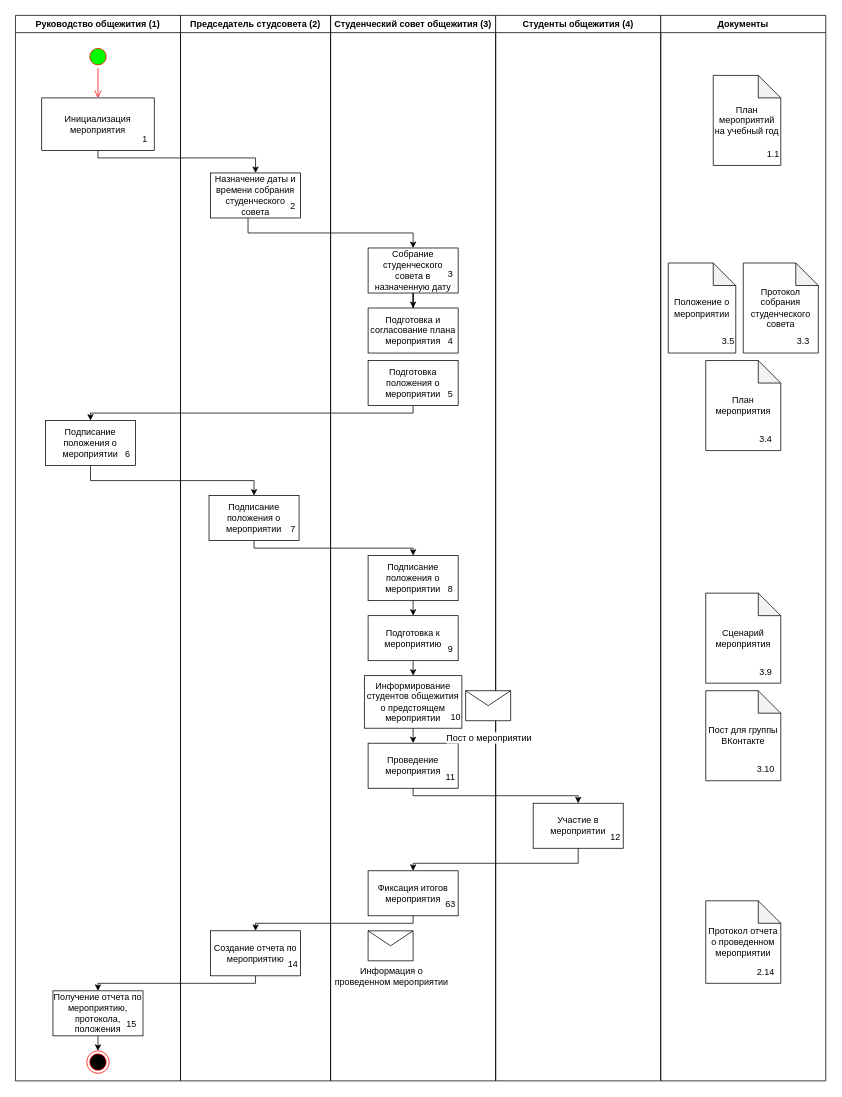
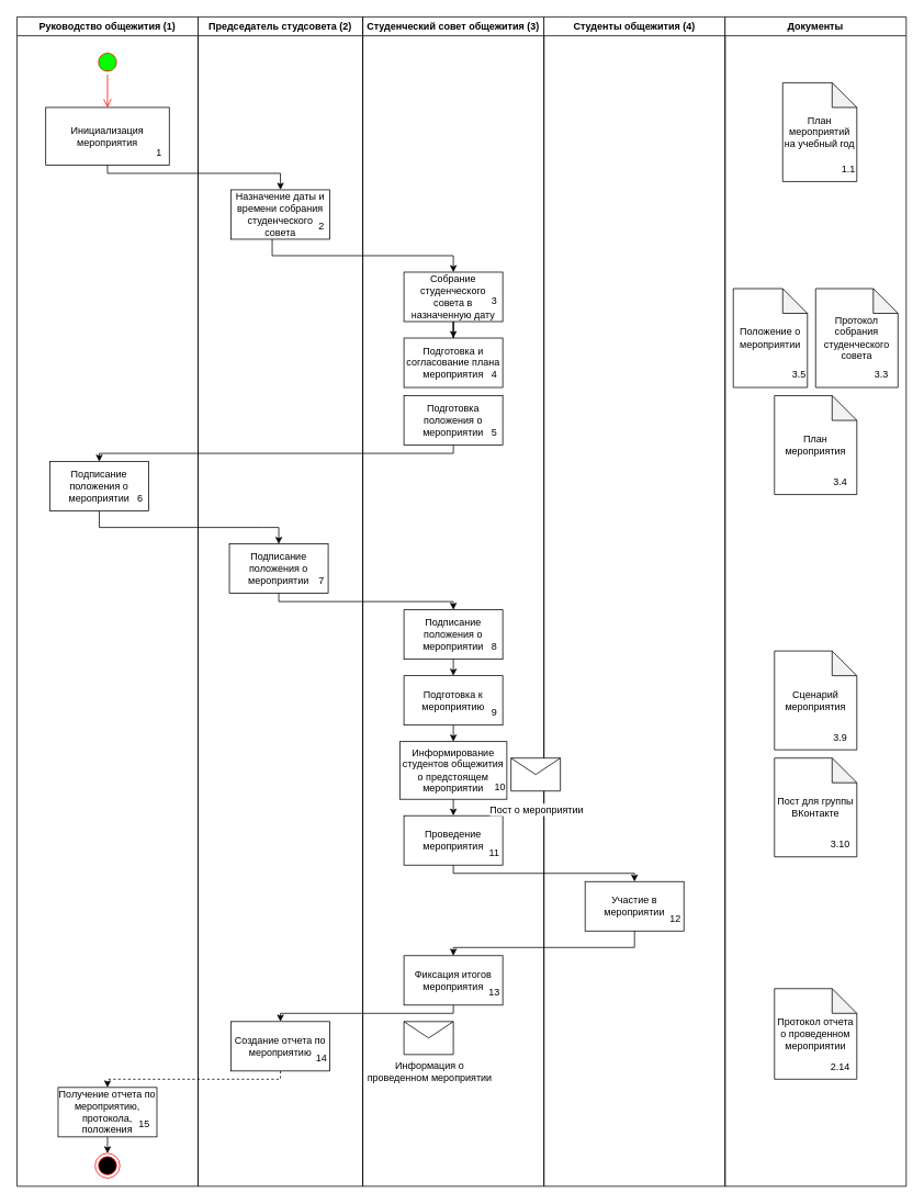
- <mxCell id="22" value="63" style="text;html=1;strokeColor=none;fillColor=none;align=center;verticalAlign=middle;whiteSpace=wrap;rounded=0;" parent="2" vertex="1"><mxGeometry x="130" y="1170" width="60" height="30" as="geometry" /></mxCell>
+ <mxCell id="22" value="13" style="text;html=1;strokeColor=none;fillColor=none;align=center;verticalAlign=middle;whiteSpace=wrap;rounded=0;" parent="2" vertex="1"><mxGeometry x="130" y="1170" width="60" height="30" as="geometry" /></mxCell>
- <mxCell id="71" value="" style="endArrow=classic;html=1;rounded=0;exitX=0.5;exitY=1;exitDx=0;exitDy=0;entryX=0.5;entryY=0;entryDx=0;entryDy=0;" parent="1" source="35" target="59" edge="1"><mxGeometry width="50" height="50" relative="1" as="geometry"><mxPoint x="-70" y="1360" as="sourcePoint" /><mxPoint x="-20" y="1310" as="targetPoint" /><Array as="points"><mxPoint x="340" y="1310" /><mxPoint x="130" y="1310" /></Array></mxGeometry></mxCell>
+ <mxCell id="71" value="" style="endArrow=classic;html=1;rounded=0;exitX=0.5;exitY=1;exitDx=0;exitDy=0;entryX=0.5;entryY=0;entryDx=0;entryDy=0;dashed=1;" parent="1" source="35" target="59" edge="1"><mxGeometry width="50" height="50" relative="1" as="geometry"><mxPoint x="-70" y="1360" as="sourcePoint" /><mxPoint x="-20" y="1310" as="targetPoint" /><Array as="points"><mxPoint x="340" y="1310" /><mxPoint x="130" y="1310" /></Array></mxGeometry></mxCell>
